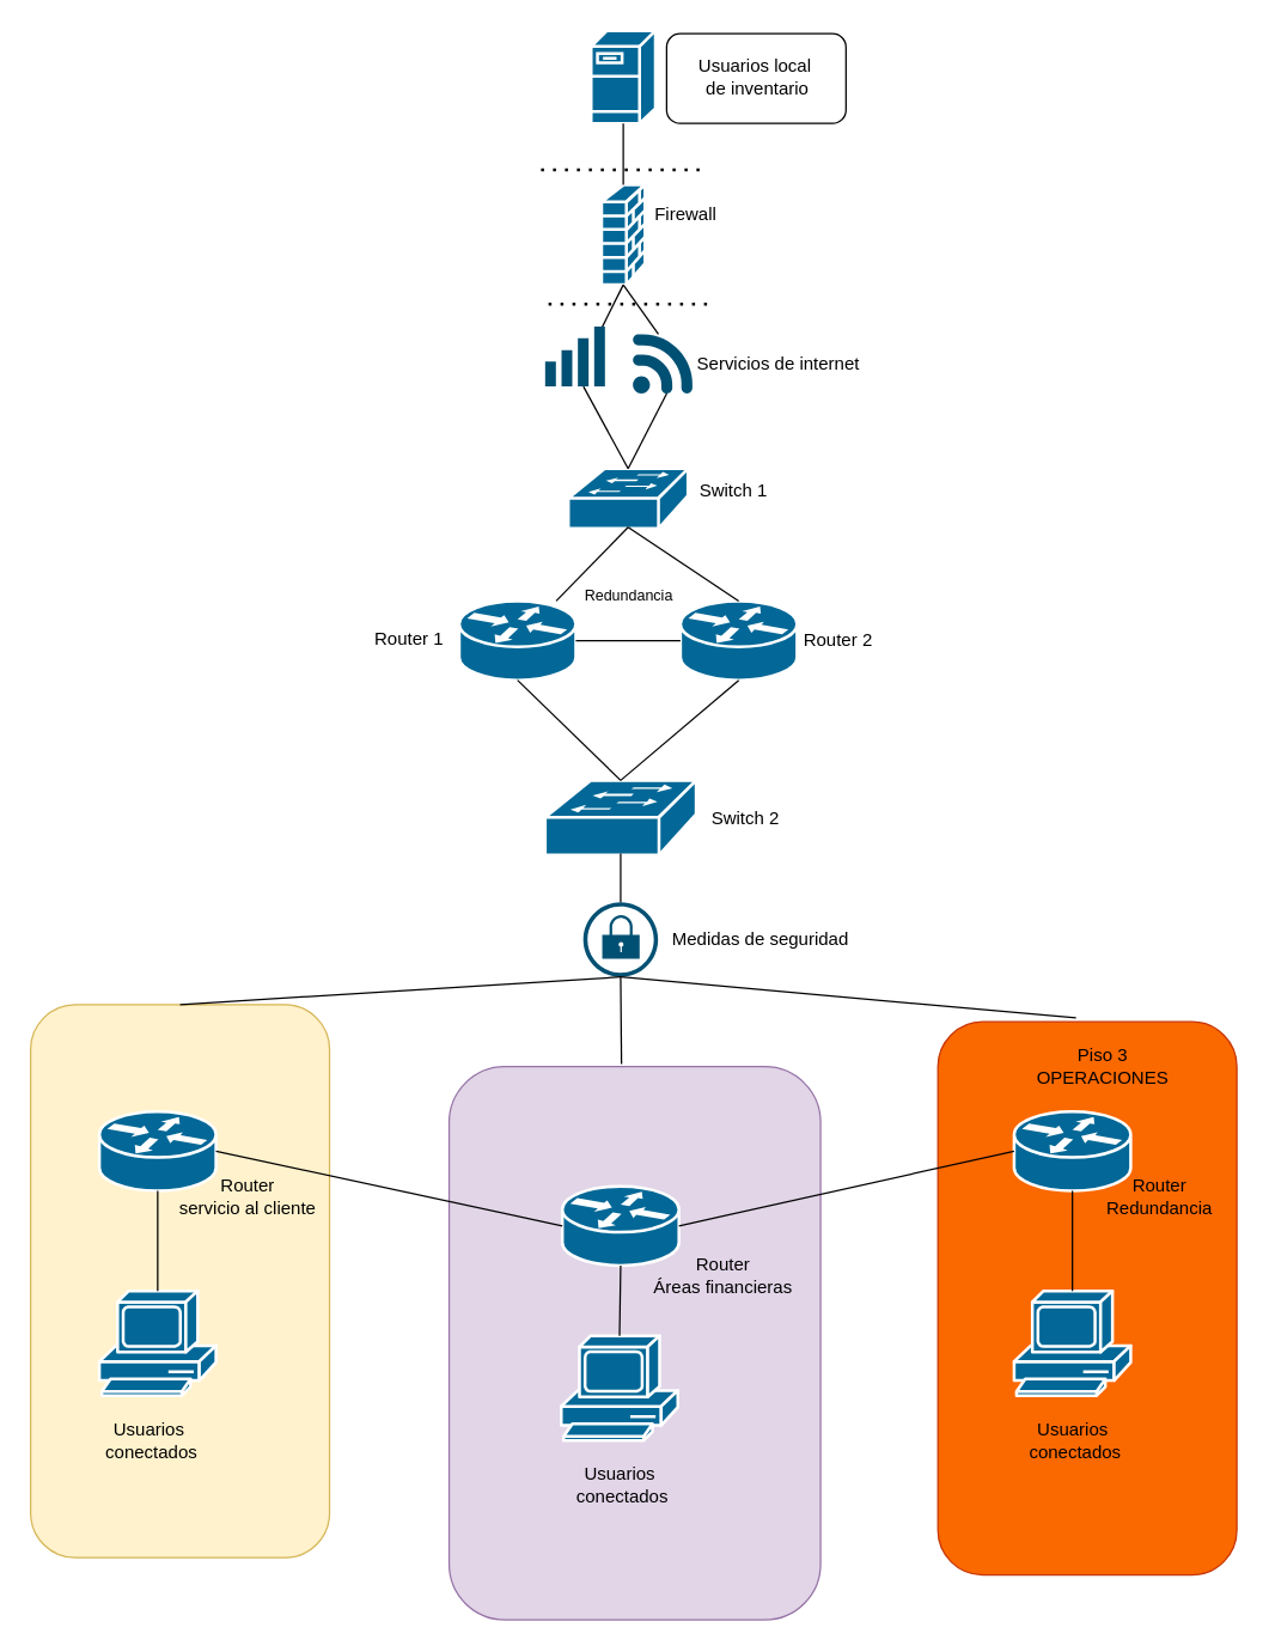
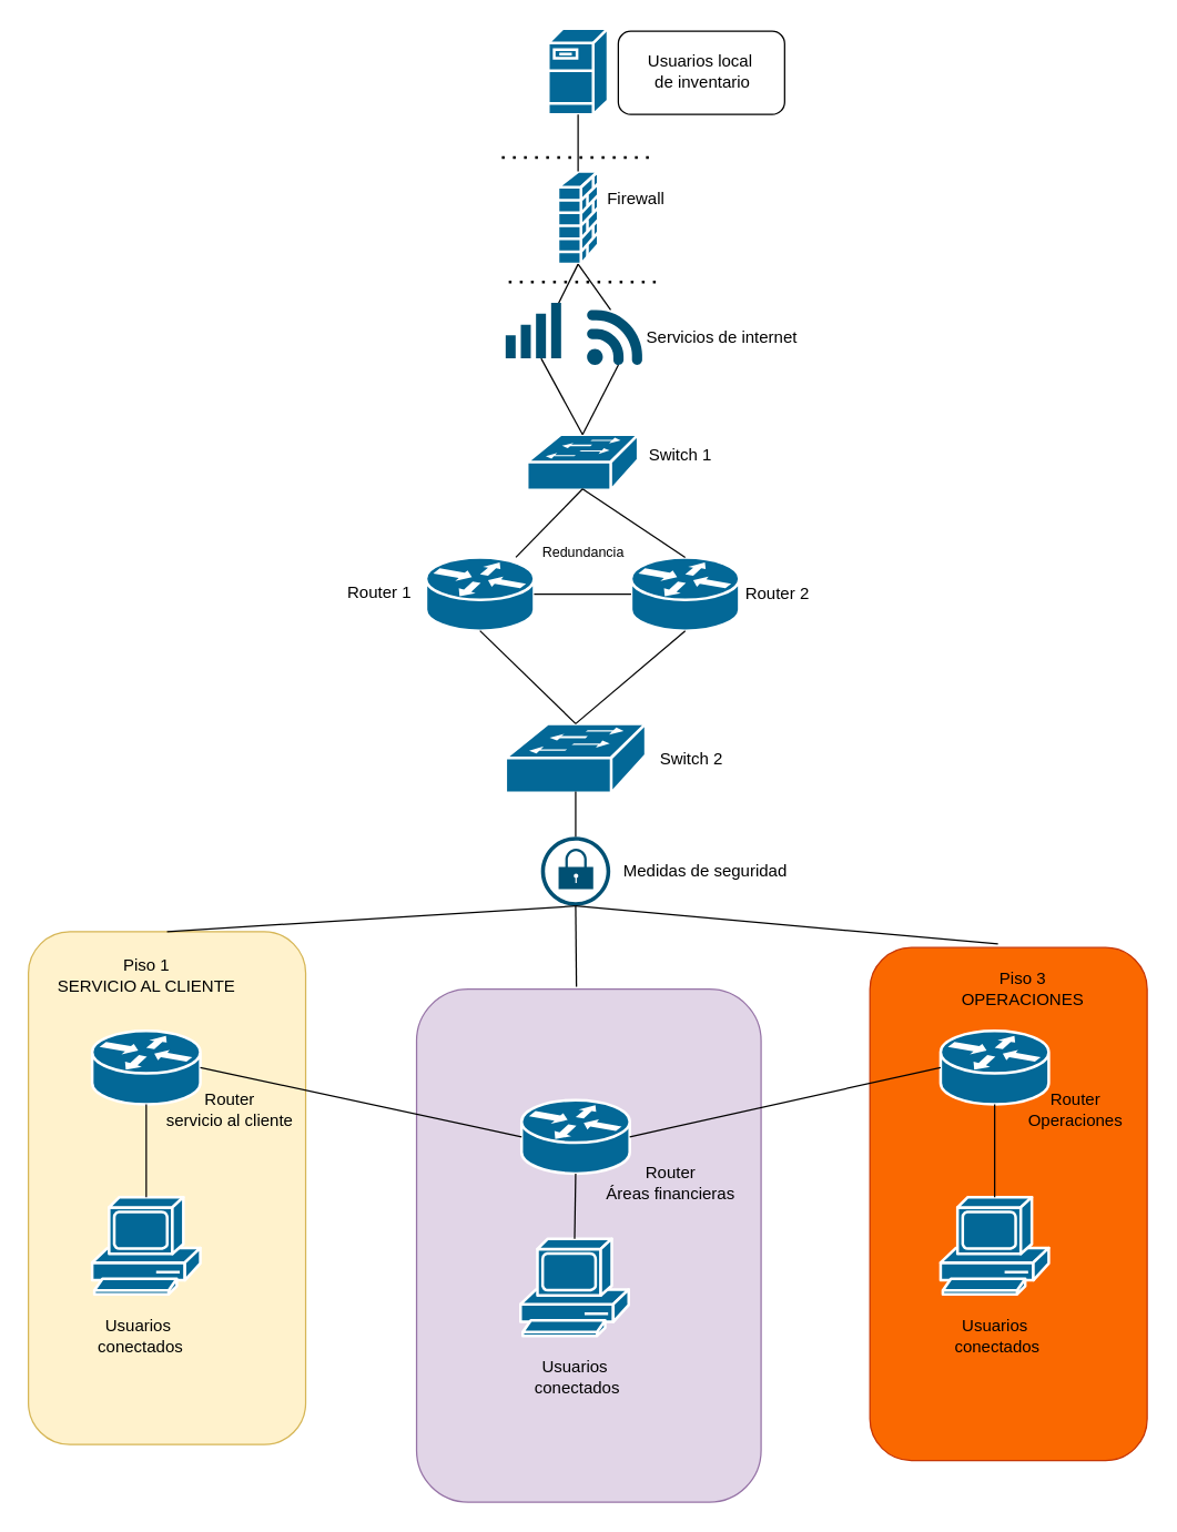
+ <mxCell id="37" value="Piso 1&lt;div&gt;SERVICIO AL CLIENTE&lt;/div&gt;" style="text;html=1;align=center;verticalAlign=middle;resizable=0;points=[];autosize=1;strokeColor=none;fillColor=none;" vertex="1" parent="1"><mxGeometry x="30" y="683" width="150" height="40" as="geometry" /></mxCell>
- <mxCell id="55" value="Router&lt;div&gt;Redundancia&lt;/div&gt;" style="text;html=1;align=center;verticalAlign=middle;resizable=0;points=[];autosize=1;strokeColor=none;fillColor=none;" vertex="1" parent="1"><mxGeometry x="730" y="780" width="90" height="40" as="geometry" /></mxCell>
+ <mxCell id="55" value="Router&lt;div&gt;Operaciones&lt;/div&gt;" style="text;html=1;align=center;verticalAlign=middle;resizable=0;points=[];autosize=1;strokeColor=none;fillColor=none;" vertex="1" parent="1"><mxGeometry x="730" y="780" width="90" height="40" as="geometry" /></mxCell>
